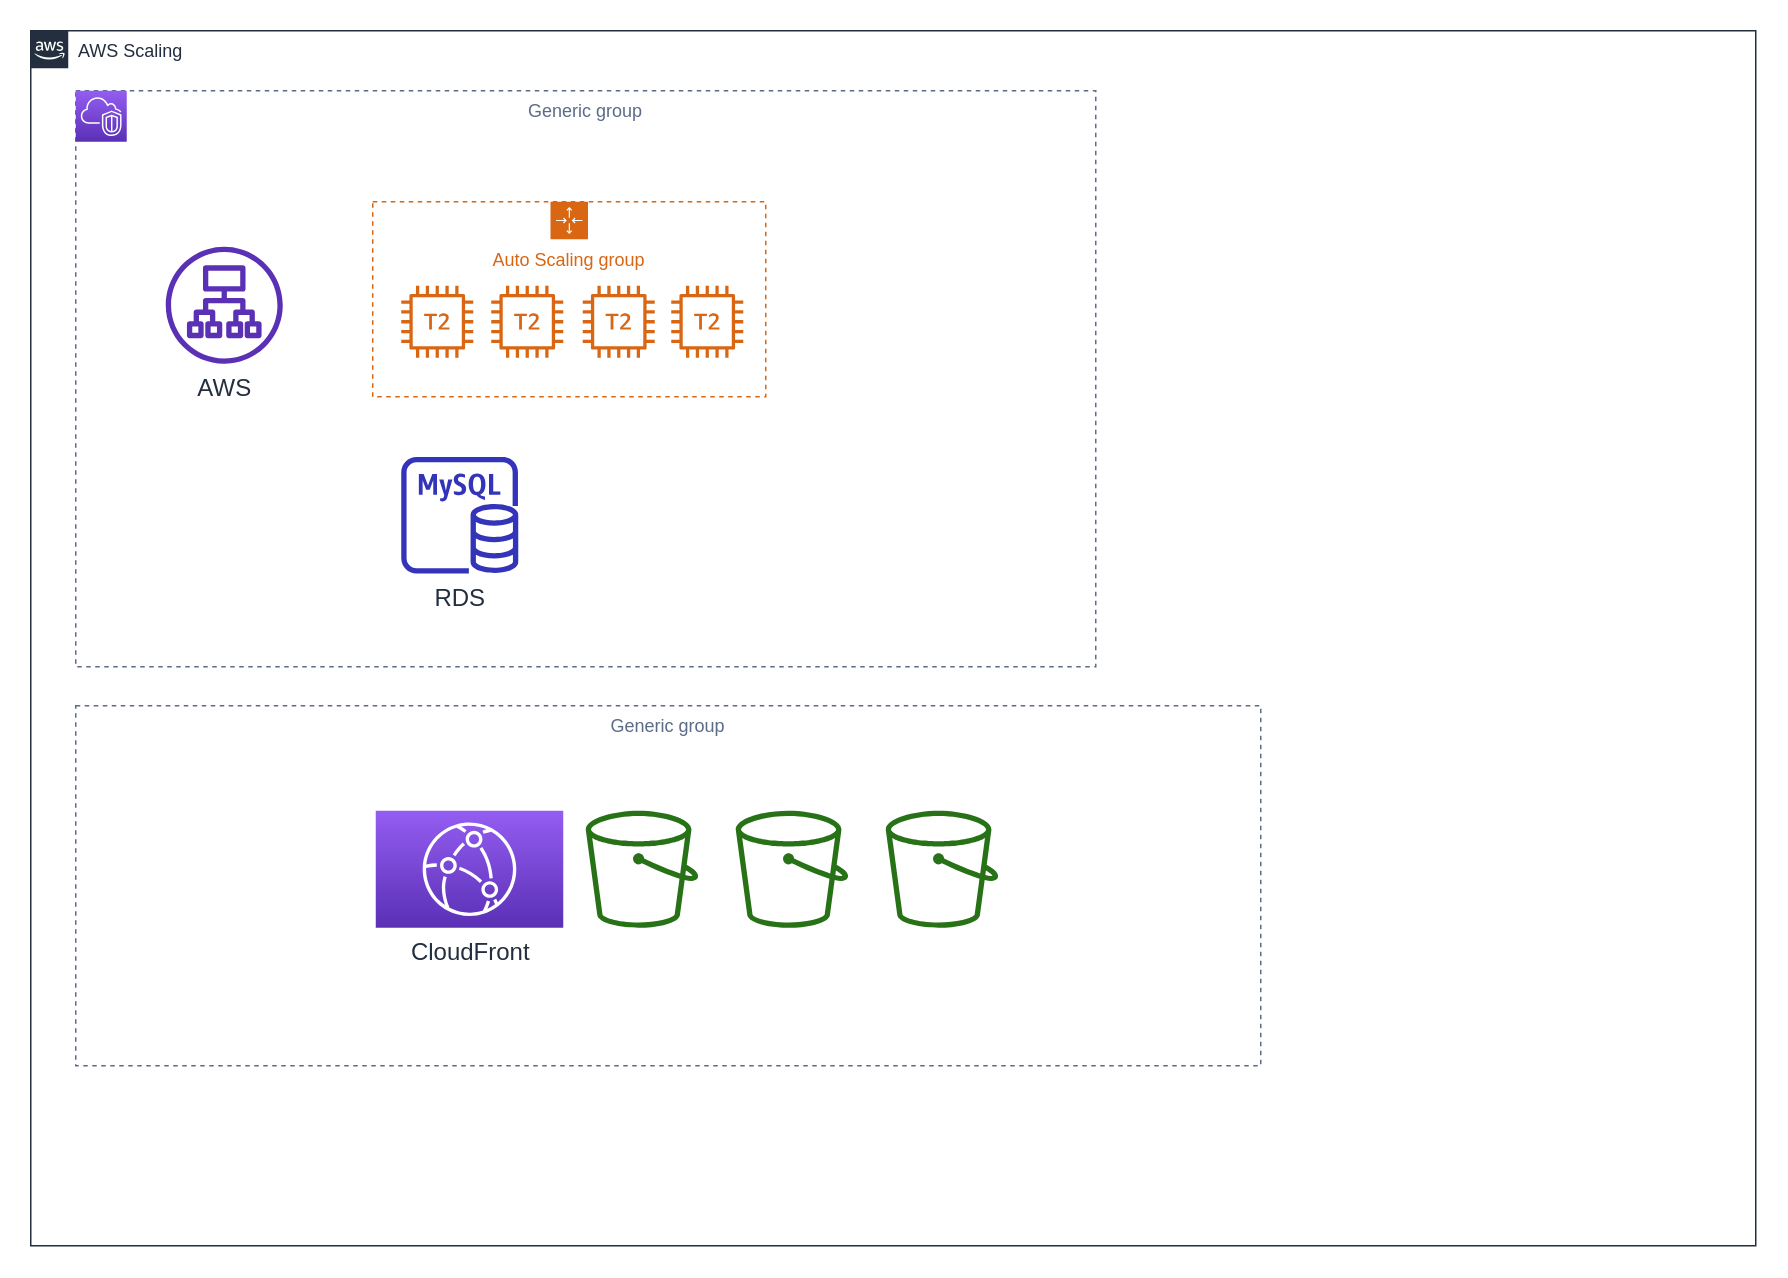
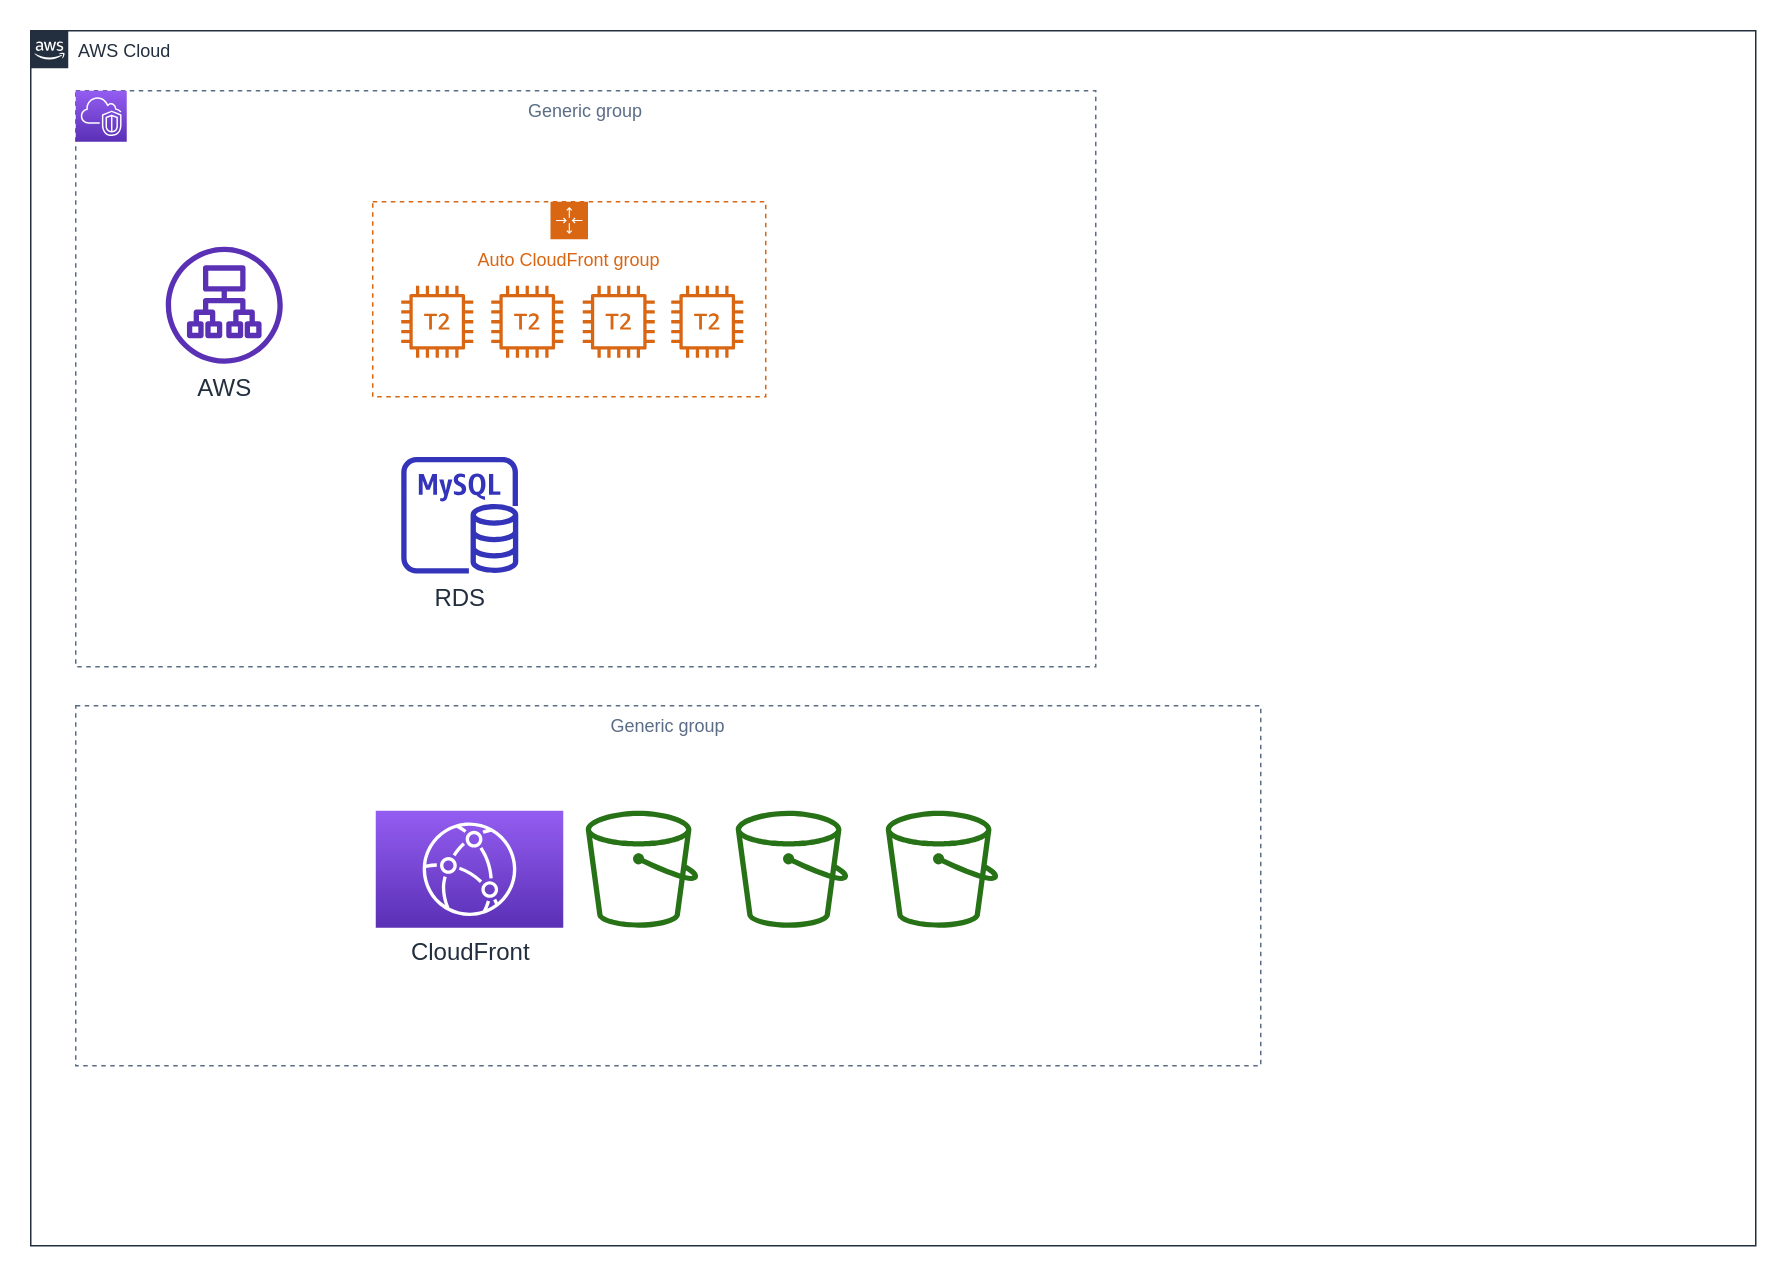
- <mxCell id="2" value="AWS Scaling" style="points=[[0,0],[0.25,0],[0.5,0],[0.75,0],[1,0],[1,0.25],[1,0.5],[1,0.75],[1,1],[0.75,1],[0.5,1],[0.25,1],[0,1],[0,0.75],[0,0.5],[0,0.25]];outlineConnect=0;gradientColor=none;html=1;whiteSpace=wrap;fontSize=12;fontStyle=0;shape=mxgraph.aws4.group;grIcon=mxgraph.aws4.group_aws_cloud_alt;strokeColor=#232F3E;fillColor=none;verticalAlign=top;align=left;spacingLeft=30;fontColor=#232F3E;dashed=0;shadow=0;" vertex="1" parent="1"><mxGeometry x="20" y="20" width="1150" height="810" as="geometry" /></mxCell>
+ <mxCell id="2" value="AWS Cloud" style="points=[[0,0],[0.25,0],[0.5,0],[0.75,0],[1,0],[1,0.25],[1,0.5],[1,0.75],[1,1],[0.75,1],[0.5,1],[0.25,1],[0,1],[0,0.75],[0,0.5],[0,0.25]];outlineConnect=0;gradientColor=none;html=1;whiteSpace=wrap;fontSize=12;fontStyle=0;shape=mxgraph.aws4.group;grIcon=mxgraph.aws4.group_aws_cloud_alt;strokeColor=#232F3E;fillColor=none;verticalAlign=top;align=left;spacingLeft=30;fontColor=#232F3E;dashed=0;shadow=0;" vertex="1" parent="1"><mxGeometry x="20" y="20" width="1150" height="810" as="geometry" /></mxCell>
- <mxCell id="5" value="Auto Scaling group" style="points=[[0,0],[0.25,0],[0.5,0],[0.75,0],[1,0],[1,0.25],[1,0.5],[1,0.75],[1,1],[0.75,1],[0.5,1],[0.25,1],[0,1],[0,0.75],[0,0.5],[0,0.25]];outlineConnect=0;gradientColor=none;html=1;whiteSpace=wrap;fontSize=12;fontStyle=0;shape=mxgraph.aws4.groupCenter;grIcon=mxgraph.aws4.group_auto_scaling_group;grStroke=1;strokeColor=#D86613;fillColor=none;verticalAlign=top;align=center;fontColor=#D86613;dashed=1;spacingTop=25;shadow=0;" vertex="1" parent="3"><mxGeometry x="248" y="134" width="262" height="130" as="geometry" /></mxCell>
+ <mxCell id="5" value="Auto CloudFront group" style="points=[[0,0],[0.25,0],[0.5,0],[0.75,0],[1,0],[1,0.25],[1,0.5],[1,0.75],[1,1],[0.75,1],[0.5,1],[0.25,1],[0,1],[0,0.75],[0,0.5],[0,0.25]];outlineConnect=0;gradientColor=none;html=1;whiteSpace=wrap;fontSize=12;fontStyle=0;shape=mxgraph.aws4.groupCenter;grIcon=mxgraph.aws4.group_auto_scaling_group;grStroke=1;strokeColor=#D86613;fillColor=none;verticalAlign=top;align=center;fontColor=#D86613;dashed=1;spacingTop=25;shadow=0;" vertex="1" parent="3"><mxGeometry x="248" y="134" width="262" height="130" as="geometry" /></mxCell>
